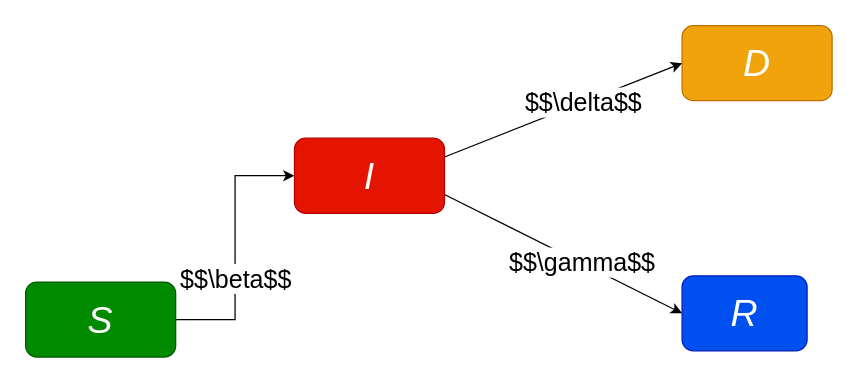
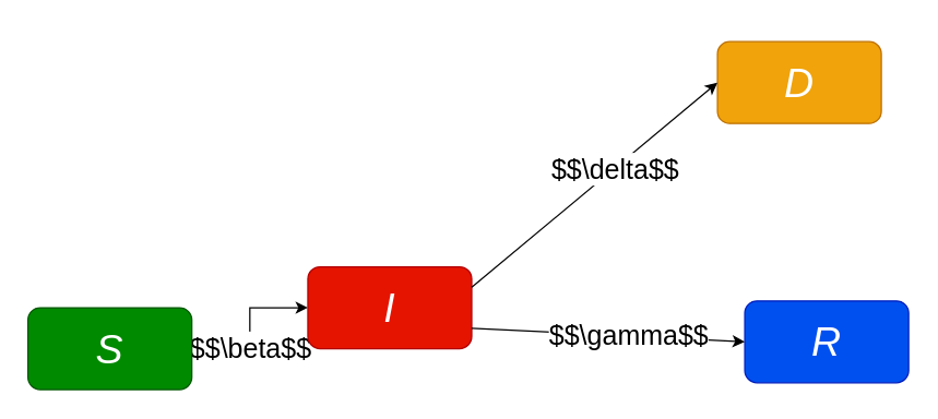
- <mxCell id="7" value="&lt;font style=&quot;font-size: 30px&quot;&gt;&lt;i&gt;D&lt;/i&gt;&lt;/font&gt;" style="rounded=1;whiteSpace=wrap;html=1;fillColor=#f0a30a;strokeColor=#BD7000;fontColor=#ffffff;" parent="1" vertex="1"><mxGeometry x="545" y="20" width="120" height="60" as="geometry" /></mxCell>
+ <mxCell id="7" value="&lt;font style=&quot;font-size: 30px&quot;&gt;&lt;i&gt;D&lt;/i&gt;&lt;/font&gt;" style="rounded=1;whiteSpace=wrap;html=1;fillColor=#f0a30a;strokeColor=#BD7000;fontColor=#ffffff;" parent="1" vertex="1"><mxGeometry x="525" y="30" width="120" height="60" as="geometry" /></mxCell>
- <mxCell id="5" value="&lt;font style=&quot;font-size: 30px&quot;&gt;&lt;i&gt;I&lt;/i&gt;&lt;/font&gt;" style="rounded=1;whiteSpace=wrap;html=1;fillColor=#e51400;strokeColor=#B20000;fontColor=#ffffff;" parent="1" vertex="1"><mxGeometry x="235" y="110" width="120" height="60" as="geometry" /></mxCell>
+ <mxCell id="5" value="&lt;font style=&quot;font-size: 30px&quot;&gt;&lt;i&gt;I&lt;/i&gt;&lt;/font&gt;" style="rounded=1;whiteSpace=wrap;html=1;fillColor=#e51400;strokeColor=#B20000;fontColor=#ffffff;" parent="1" vertex="1"><mxGeometry x="225" y="195" width="120" height="60" as="geometry" /></mxCell>
- <mxCell id="6" value="&lt;font style=&quot;font-size: 30px&quot;&gt;&lt;i&gt;R&lt;/i&gt;&lt;/font&gt;" style="rounded=1;whiteSpace=wrap;html=1;fillColor=#0050ef;strokeColor=#001DBC;fontColor=#ffffff;" parent="1" vertex="1"><mxGeometry x="545" y="220" width="100" height="60" as="geometry" /></mxCell>
+ <mxCell id="6" value="&lt;font style=&quot;font-size: 30px&quot;&gt;&lt;i&gt;R&lt;/i&gt;&lt;/font&gt;" style="rounded=1;whiteSpace=wrap;html=1;fillColor=#0050ef;strokeColor=#001DBC;fontColor=#ffffff;" parent="1" vertex="1"><mxGeometry x="545" y="220" width="120" height="60" as="geometry" /></mxCell>
